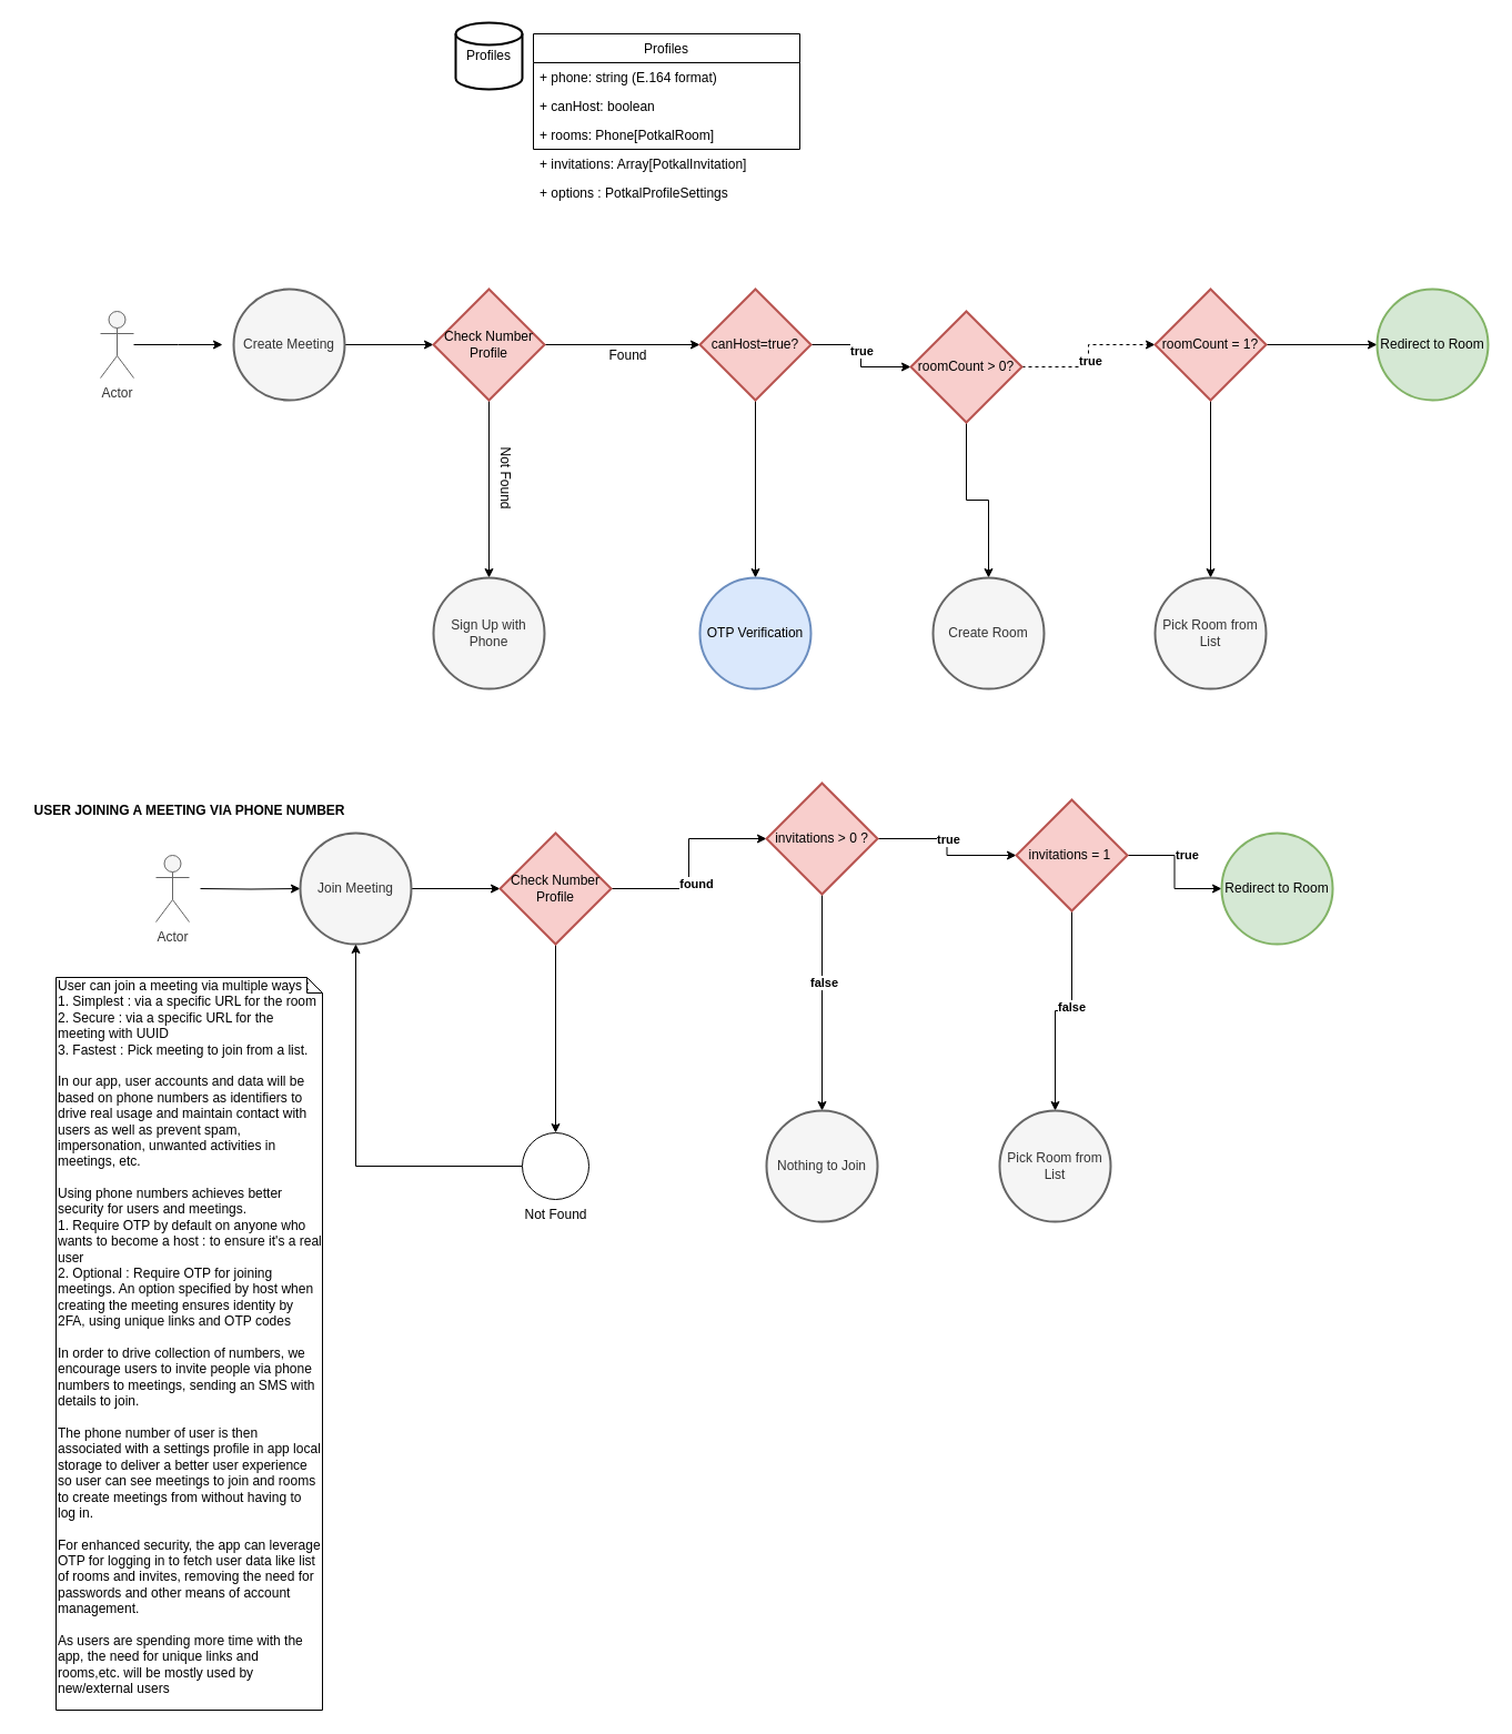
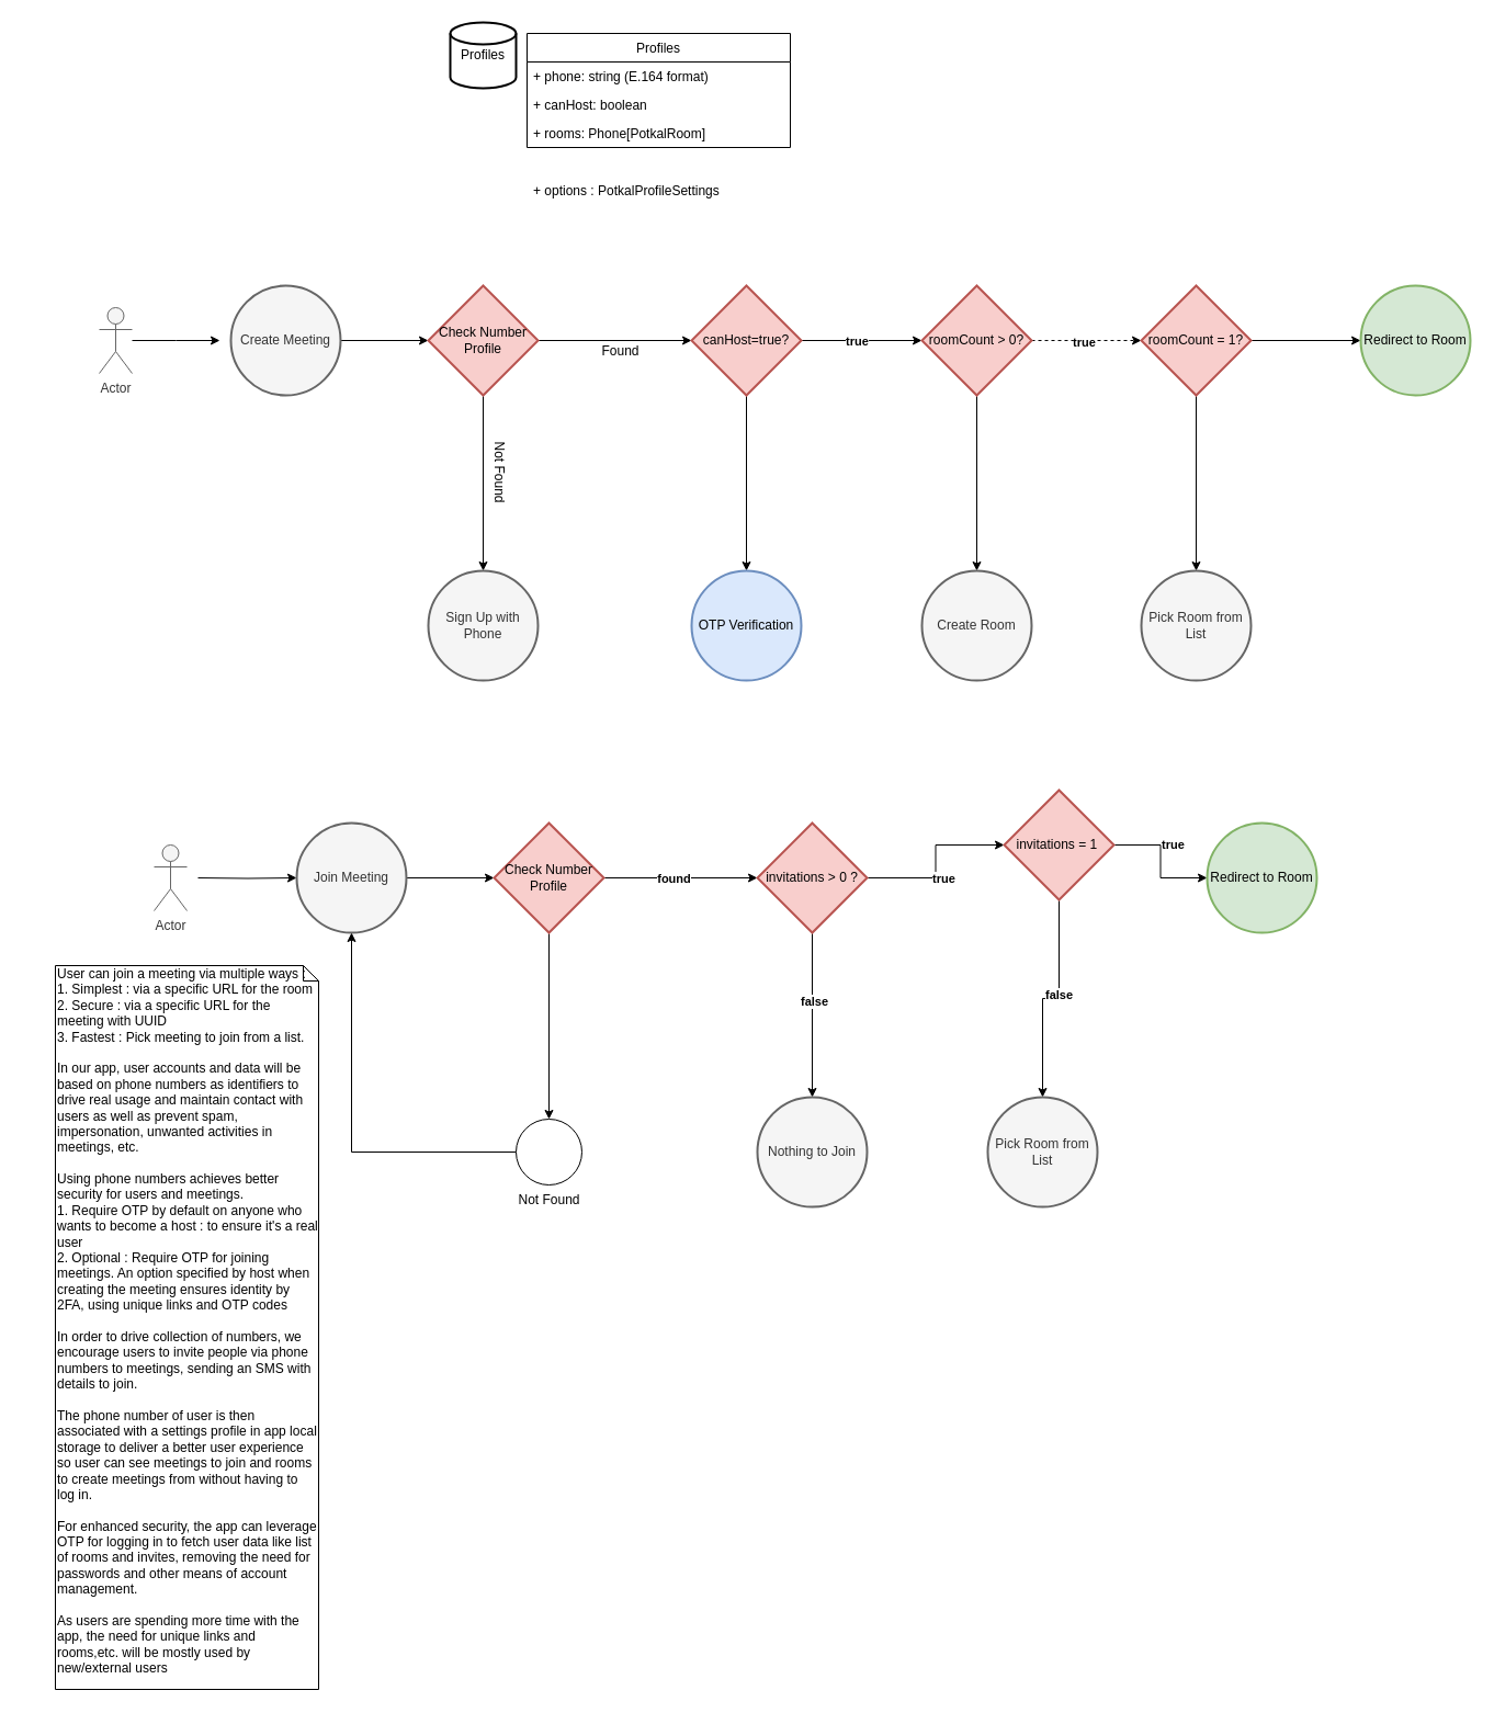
- <mxCell id="20" value="+ invitations: Array[PotkalInvitation]" style="text;strokeColor=none;fillColor=none;align=left;verticalAlign=top;spacingLeft=4;spacingRight=4;overflow=hidden;rotatable=0;points=[[0,0.5],[1,0.5]];portConstraint=eastwest;" parent="1" vertex="1"><mxGeometry x="480" y="134" width="240" height="26" as="geometry" /></mxCell>
- <mxCell id="25" value="roomCount &amp;gt; 0?" style="strokeWidth=2;html=1;shape=mxgraph.flowchart.decision;whiteSpace=wrap;fillColor=#f8cecc;strokeColor=#b85450;" parent="1" vertex="1"><mxGeometry x="820" y="280" width="100" height="100" as="geometry" /></mxCell>
+ <mxCell id="25" value="roomCount &amp;gt; 0?" style="strokeWidth=2;html=1;shape=mxgraph.flowchart.decision;whiteSpace=wrap;fillColor=#f8cecc;strokeColor=#b85450;" parent="1" vertex="1"><mxGeometry x="840" y="260" width="100" height="100" as="geometry" /></mxCell>
- <mxCell id="57" value="USER JOINING A MEETING VIA PHONE NUMBER" style="text;html=1;align=center;verticalAlign=middle;resizable=0;points=[];autosize=1;fontStyle=1" vertex="1" parent="1"><mxGeometry y="720" width="300" height="20" as="geometry" x="20" /></mxCell>
- <mxCell id="45" value="invitations &amp;gt; 0 ?" style="strokeWidth=2;html=1;shape=mxgraph.flowchart.decision;whiteSpace=wrap;fillColor=#f8cecc;strokeColor=#b85450;" vertex="1" parent="1"><mxGeometry x="690" y="705" width="100" height="100" as="geometry" /></mxCell>
+ <mxCell id="45" value="invitations &amp;gt; 0 ?" style="strokeWidth=2;html=1;shape=mxgraph.flowchart.decision;whiteSpace=wrap;fillColor=#f8cecc;strokeColor=#b85450;" vertex="1" parent="1"><mxGeometry x="690" y="750" width="100" height="100" as="geometry" /></mxCell>
